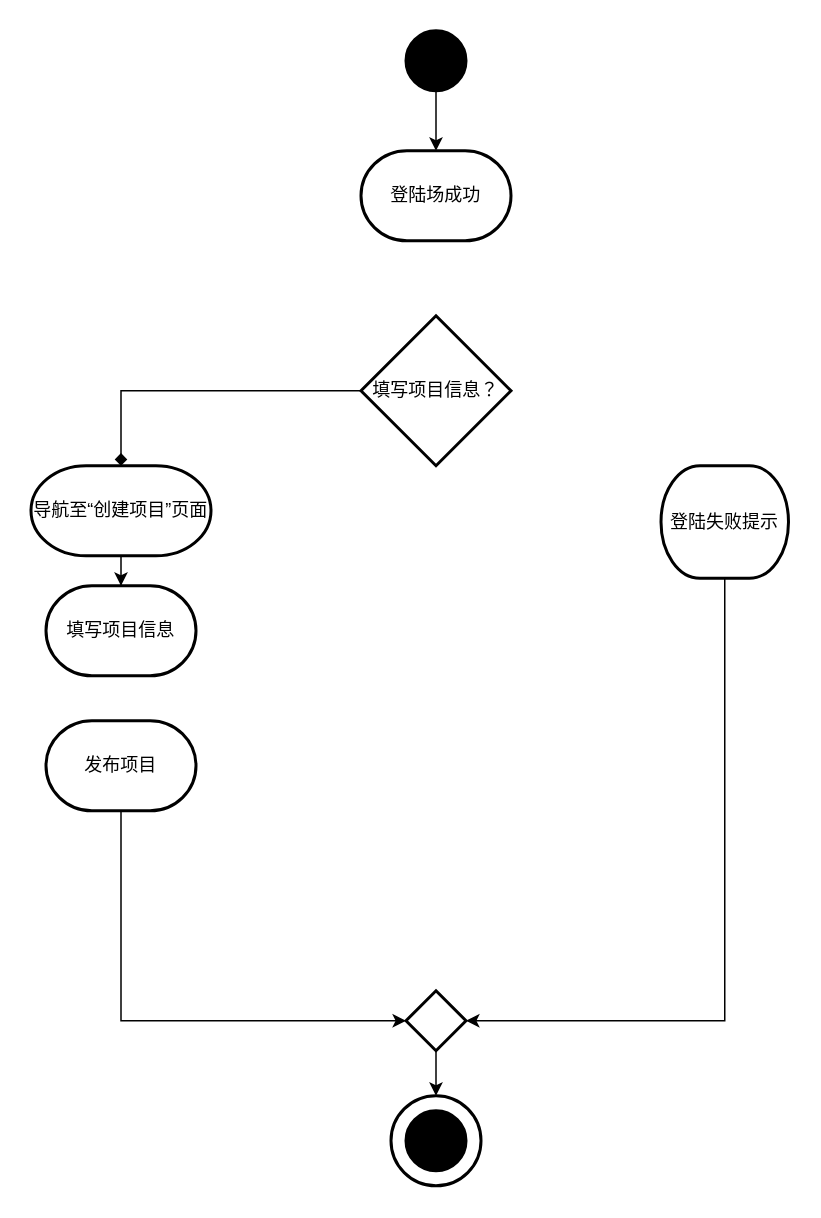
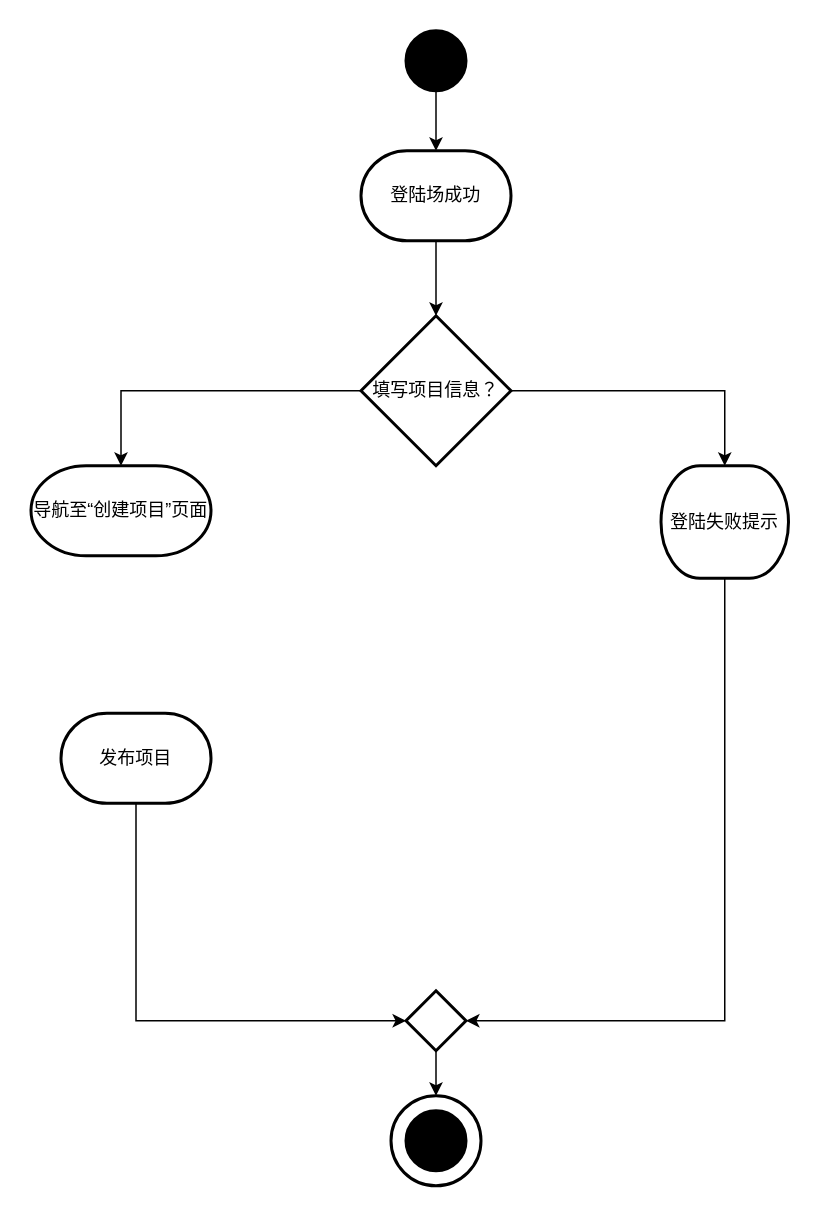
+ <mxCell id="4" value="" style="edgeStyle=orthogonalEdgeStyle;rounded=0;orthogonalLoop=1;jettySize=auto;html=1;" parent="1" source="5" target="6" edge="1"><mxGeometry relative="1" as="geometry" /></mxCell>
+ <mxCell id="8" style="edgeStyle=orthogonalEdgeStyle;rounded=0;orthogonalLoop=1;jettySize=auto;html=1;exitX=1;exitY=0.5;exitDx=0;exitDy=0;exitPerimeter=0;entryX=0.5;entryY=0;entryDx=0;entryDy=0;entryPerimeter=0;" parent="1" source="6" target="7" edge="1"><mxGeometry relative="1" as="geometry" /></mxCell>
- <mxCell id="11" style="edgeStyle=orthogonalEdgeStyle;rounded=0;orthogonalLoop=1;jettySize=auto;html=1;exitX=0;exitY=0.5;exitDx=0;exitDy=0;exitPerimeter=0;entryX=0.5;entryY=0;entryDx=0;entryDy=0;entryPerimeter=0;endArrow=diamond;" parent="1" source="6" target="10" edge="1"><mxGeometry relative="1" as="geometry" /></mxCell>
+ <mxCell id="11" style="edgeStyle=orthogonalEdgeStyle;rounded=0;orthogonalLoop=1;jettySize=auto;html=1;exitX=0;exitY=0.5;exitDx=0;exitDy=0;exitPerimeter=0;entryX=0.5;entryY=0;entryDx=0;entryDy=0;entryPerimeter=0;" parent="1" source="6" target="10" edge="1"><mxGeometry relative="1" as="geometry" /></mxCell>
- <mxCell id="9" value="" style="edgeStyle=orthogonalEdgeStyle;rounded=0;orthogonalLoop=1;jettySize=auto;html=1;" parent="1" source="10" target="12" edge="1"><mxGeometry relative="1" as="geometry" /></mxCell>
- <mxCell id="12" value="填写项目信息" style="strokeWidth=2;html=1;shape=mxgraph.flowchart.terminator;whiteSpace=wrap;" parent="1" vertex="1"><mxGeometry x="30" y="390" width="100" height="60" as="geometry" /></mxCell>
- <mxCell id="13" value="发布项目" style="strokeWidth=2;html=1;shape=mxgraph.flowchart.terminator;whiteSpace=wrap;" parent="1" vertex="1"><mxGeometry x="30" y="480" width="100" height="60" as="geometry" /></mxCell>
+ <mxCell id="13" value="发布项目" style="strokeWidth=2;html=1;shape=mxgraph.flowchart.terminator;whiteSpace=wrap;" parent="1" vertex="1"><mxGeometry x="40" y="475" width="100" height="60" as="geometry" /></mxCell>
